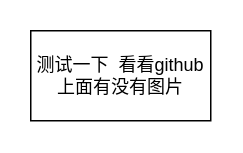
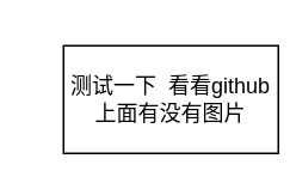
- <mxCell id="2" value="测试一下&amp;nbsp; 看看github上面有没有图片&lt;br&gt;" style="rounded=0;whiteSpace=wrap;html=1;" vertex="1" parent="1"><mxGeometry x="20" y="20" width="120" height="60" as="geometry" /></mxCell>
+ <mxCell id="2" value="测试一下&amp;nbsp; 看看github上面有没有图片&lt;br&gt;" style="rounded=0;whiteSpace=wrap;html=1;" vertex="1" parent="1"><mxGeometry x="35" y="25" width="120" height="60" as="geometry" /></mxCell>
